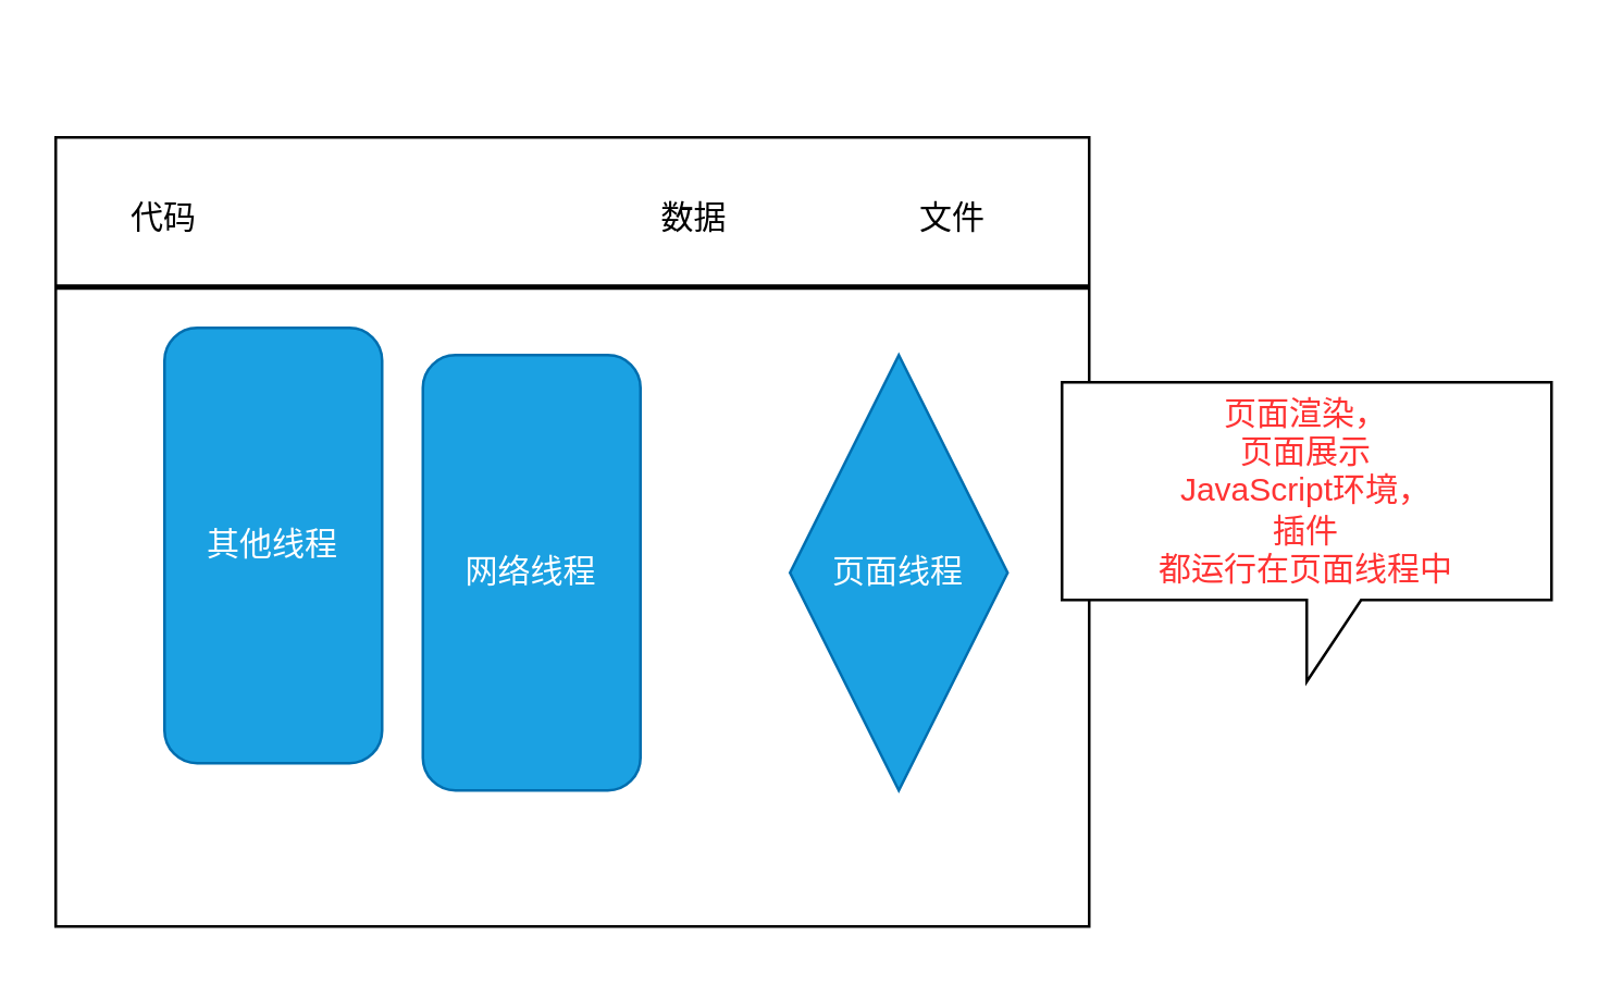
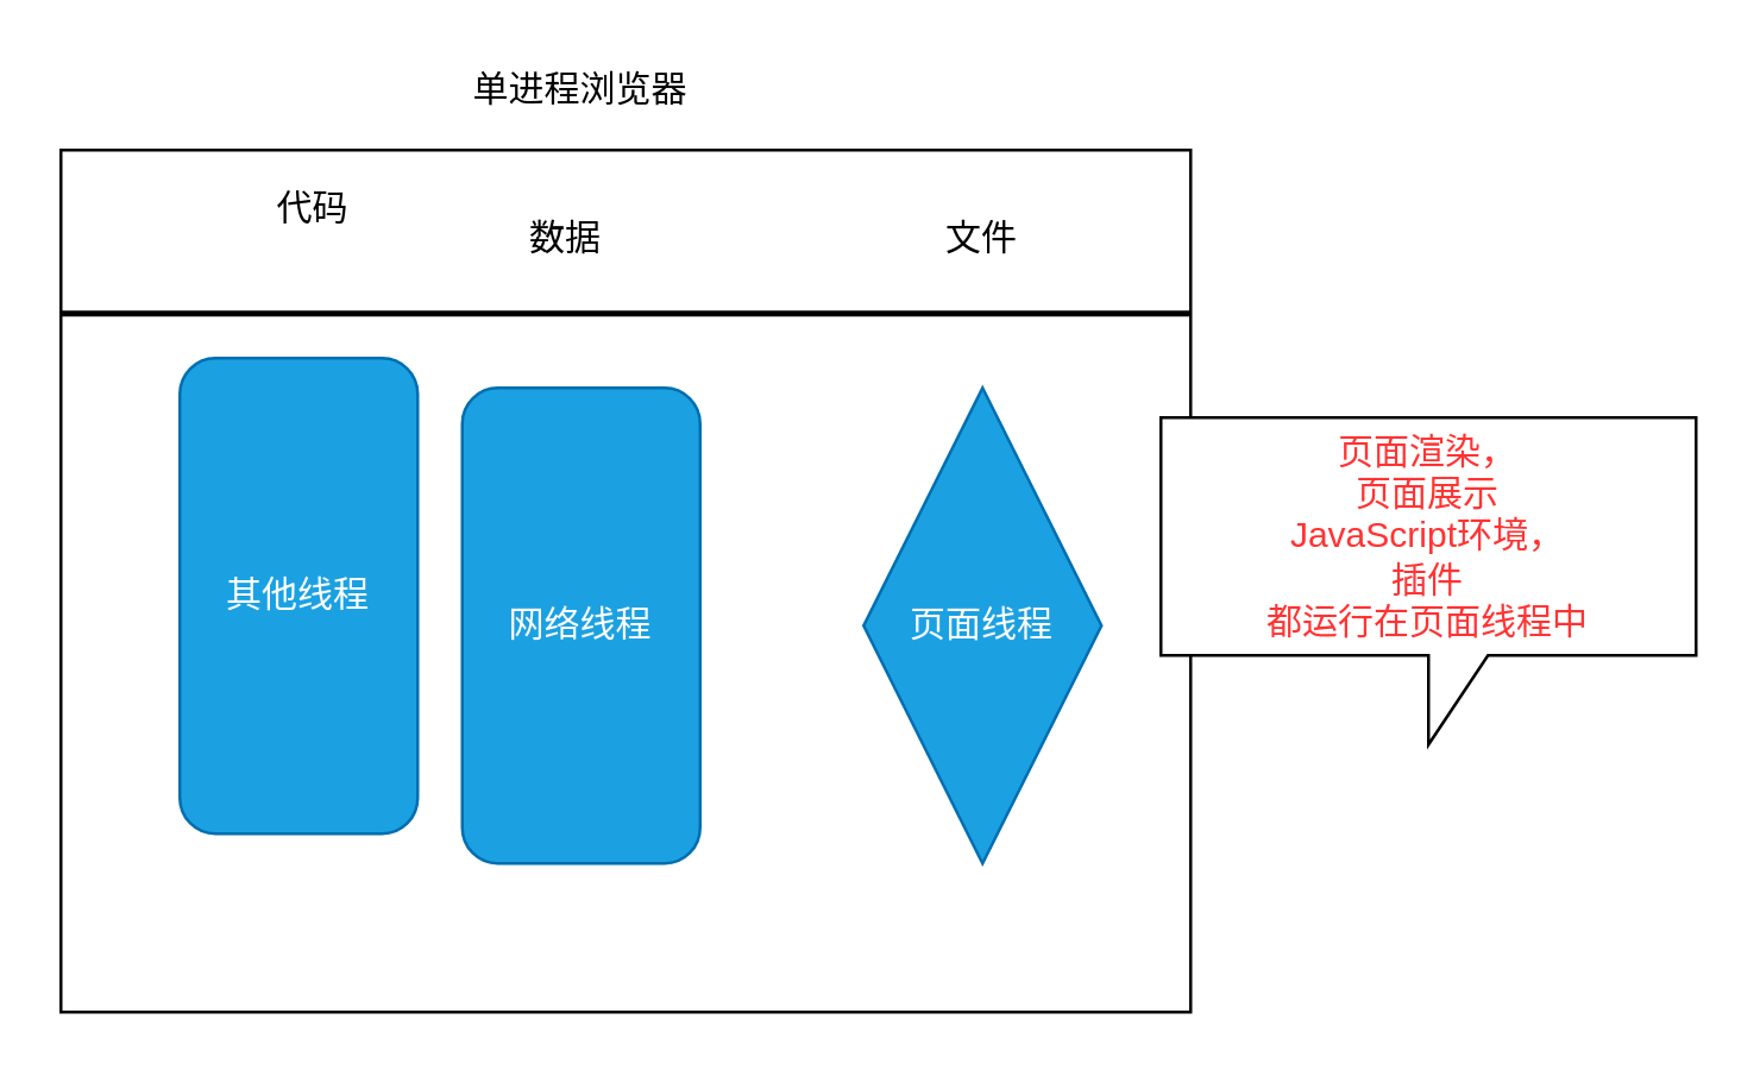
+ <mxCell id="2" value="单进程浏览器" style="text;html=1;strokeColor=none;fillColor=none;align=center;verticalAlign=middle;whiteSpace=wrap;rounded=0;" vertex="1" parent="1"><mxGeometry x="135" y="20" width="120" height="20" as="geometry" /></mxCell>
- <mxCell id="5" value="代码" style="text;html=1;strokeColor=none;fillColor=none;align=center;verticalAlign=middle;whiteSpace=wrap;rounded=0;" vertex="1" parent="1"><mxGeometry x="40" y="70" width="40" height="20" as="geometry" /></mxCell>
+ <mxCell id="5" value="代码" style="text;html=1;strokeColor=none;fillColor=none;align=center;verticalAlign=middle;whiteSpace=wrap;rounded=0;" vertex="1" parent="1"><mxGeometry x="85" y="60" width="40" height="20" as="geometry" /></mxCell>
- <mxCell id="6" value="数据" style="text;html=1;strokeColor=none;fillColor=none;align=center;verticalAlign=middle;whiteSpace=wrap;rounded=0;" vertex="1" parent="1"><mxGeometry x="235" y="70" width="40" height="20" as="geometry" /></mxCell>
+ <mxCell id="6" value="数据" style="text;html=1;strokeColor=none;fillColor=none;align=center;verticalAlign=middle;whiteSpace=wrap;rounded=0;" vertex="1" parent="1"><mxGeometry x="170" y="70" width="40" height="20" as="geometry" /></mxCell>
- <mxCell id="7" value="文件" style="text;html=1;strokeColor=none;fillColor=none;align=center;verticalAlign=middle;whiteSpace=wrap;rounded=0;" vertex="1" parent="1"><mxGeometry x="330" y="70" width="40" height="20" as="geometry" /></mxCell>
+ <mxCell id="7" value="文件" style="text;html=1;strokeColor=none;fillColor=none;align=center;verticalAlign=middle;whiteSpace=wrap;rounded=0;" vertex="1" parent="1"><mxGeometry x="310" y="70" width="40" height="20" as="geometry" /></mxCell>
